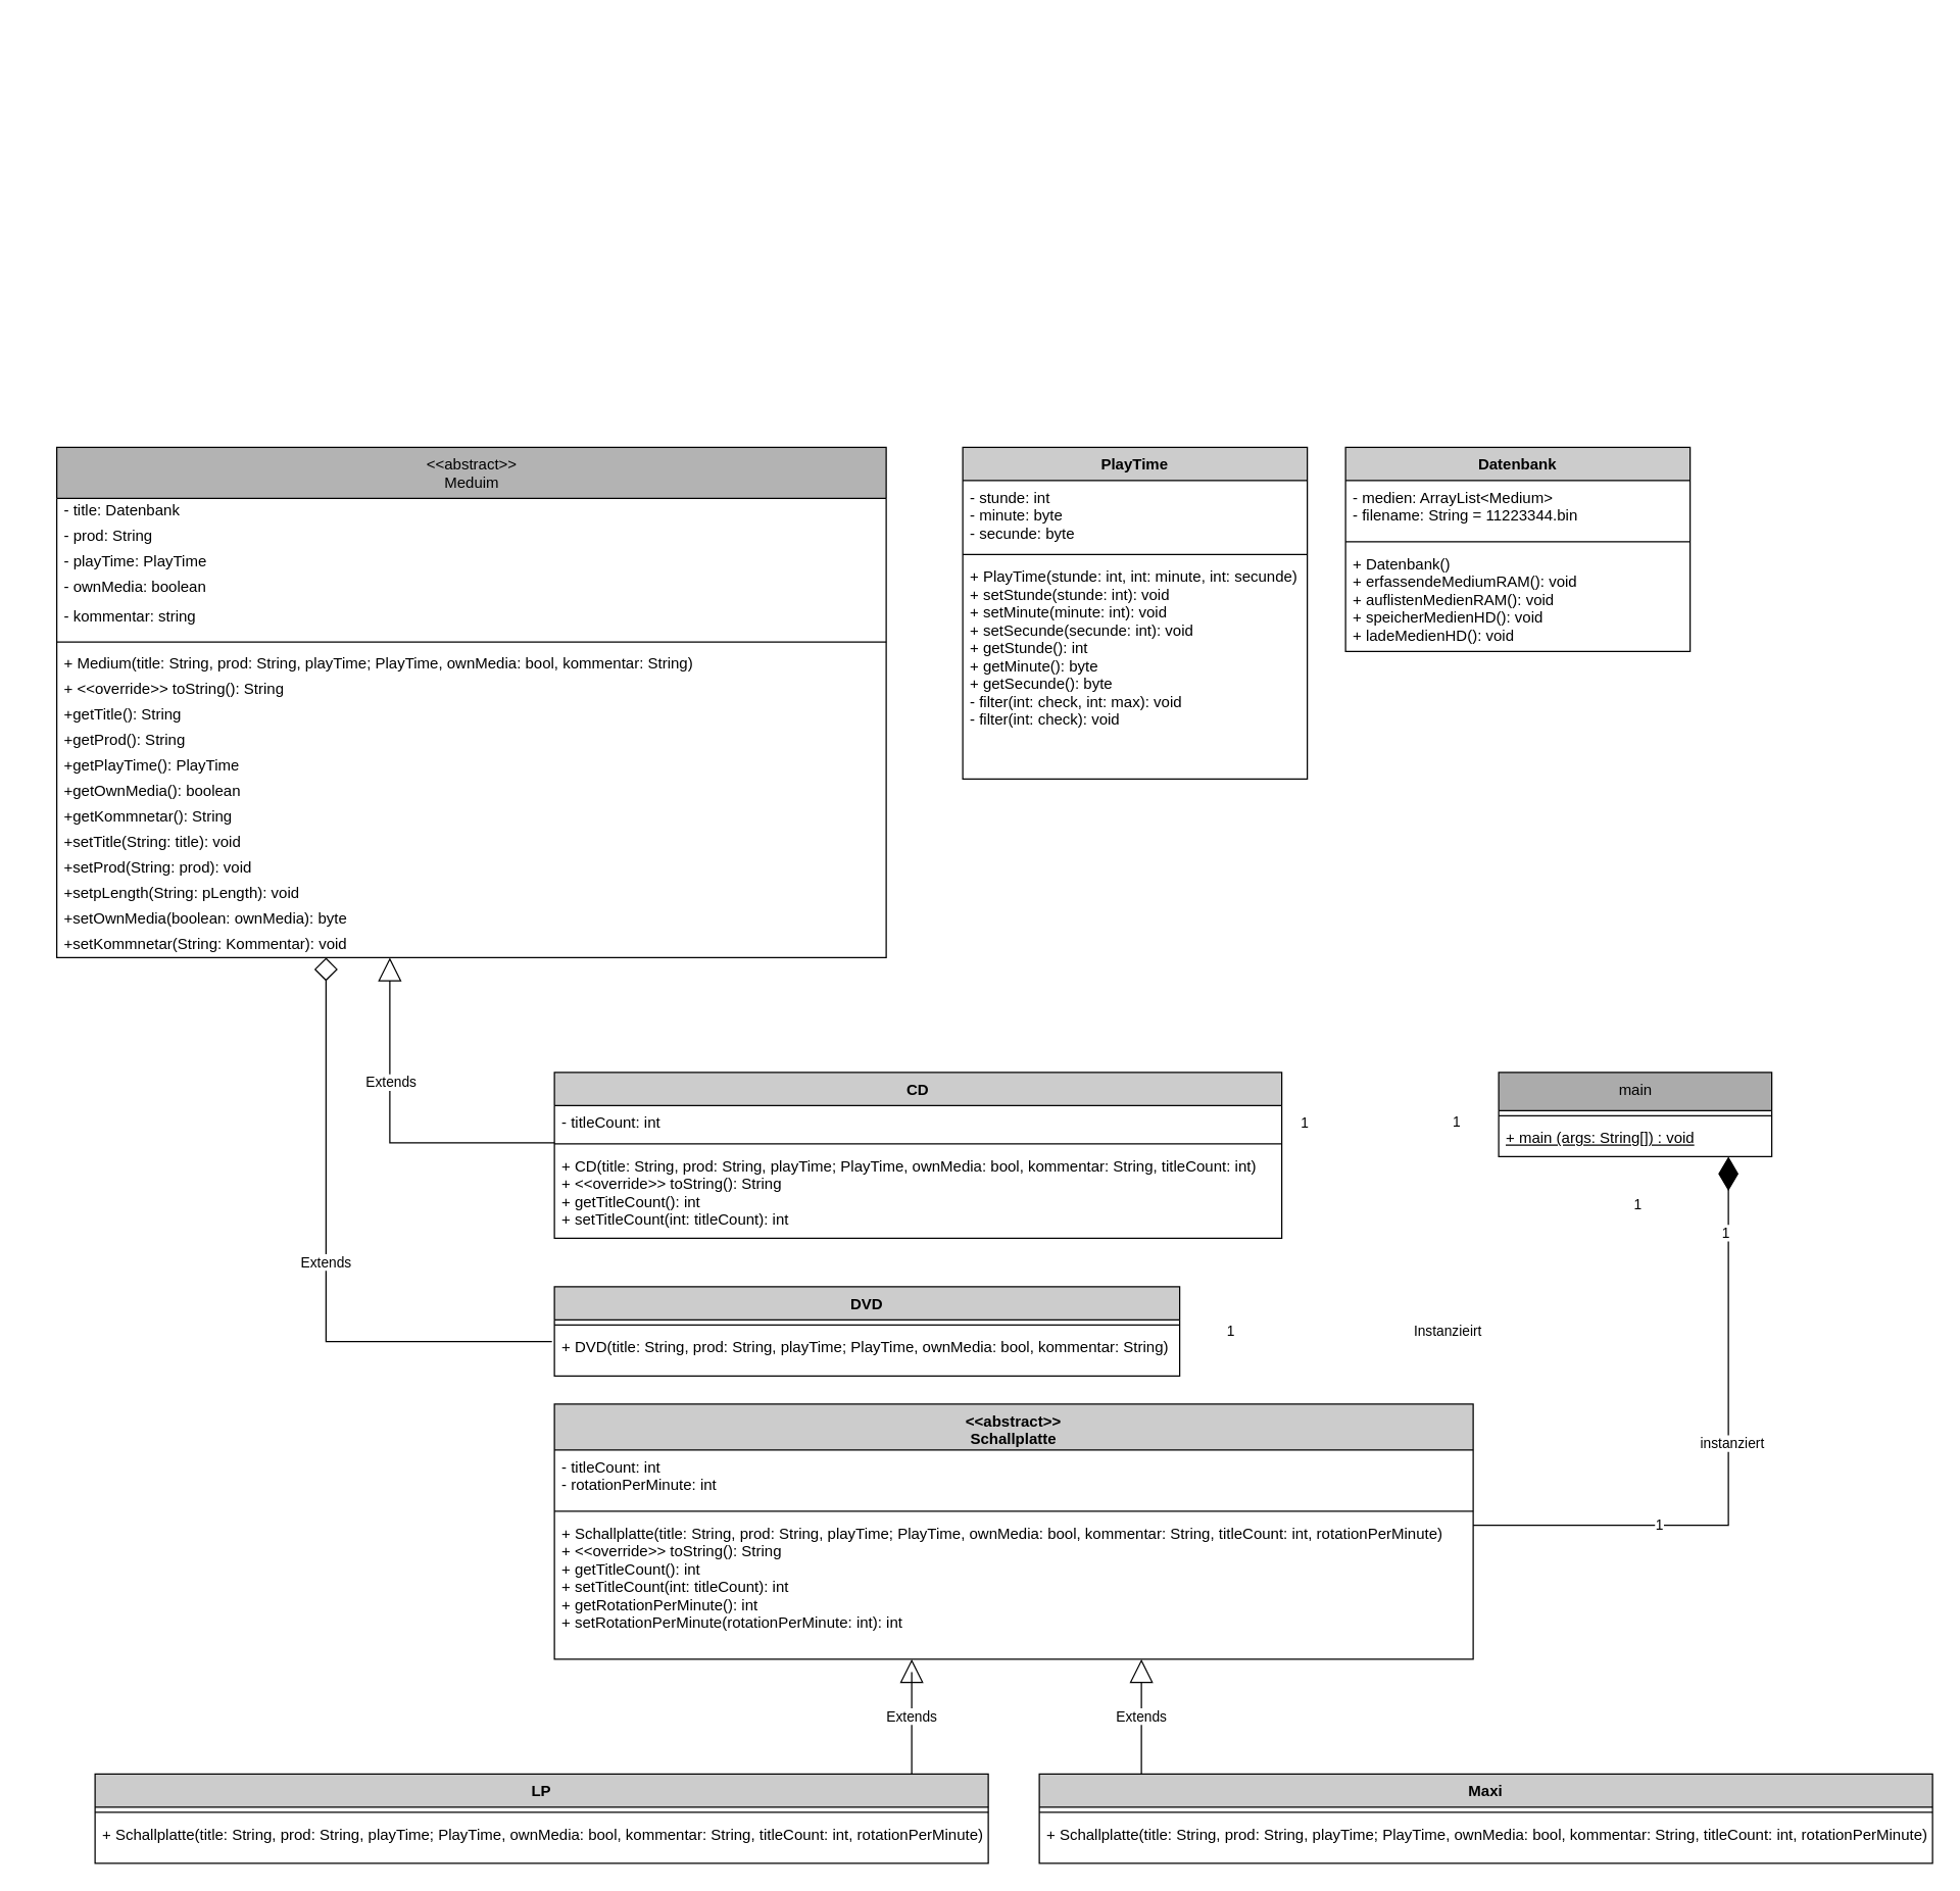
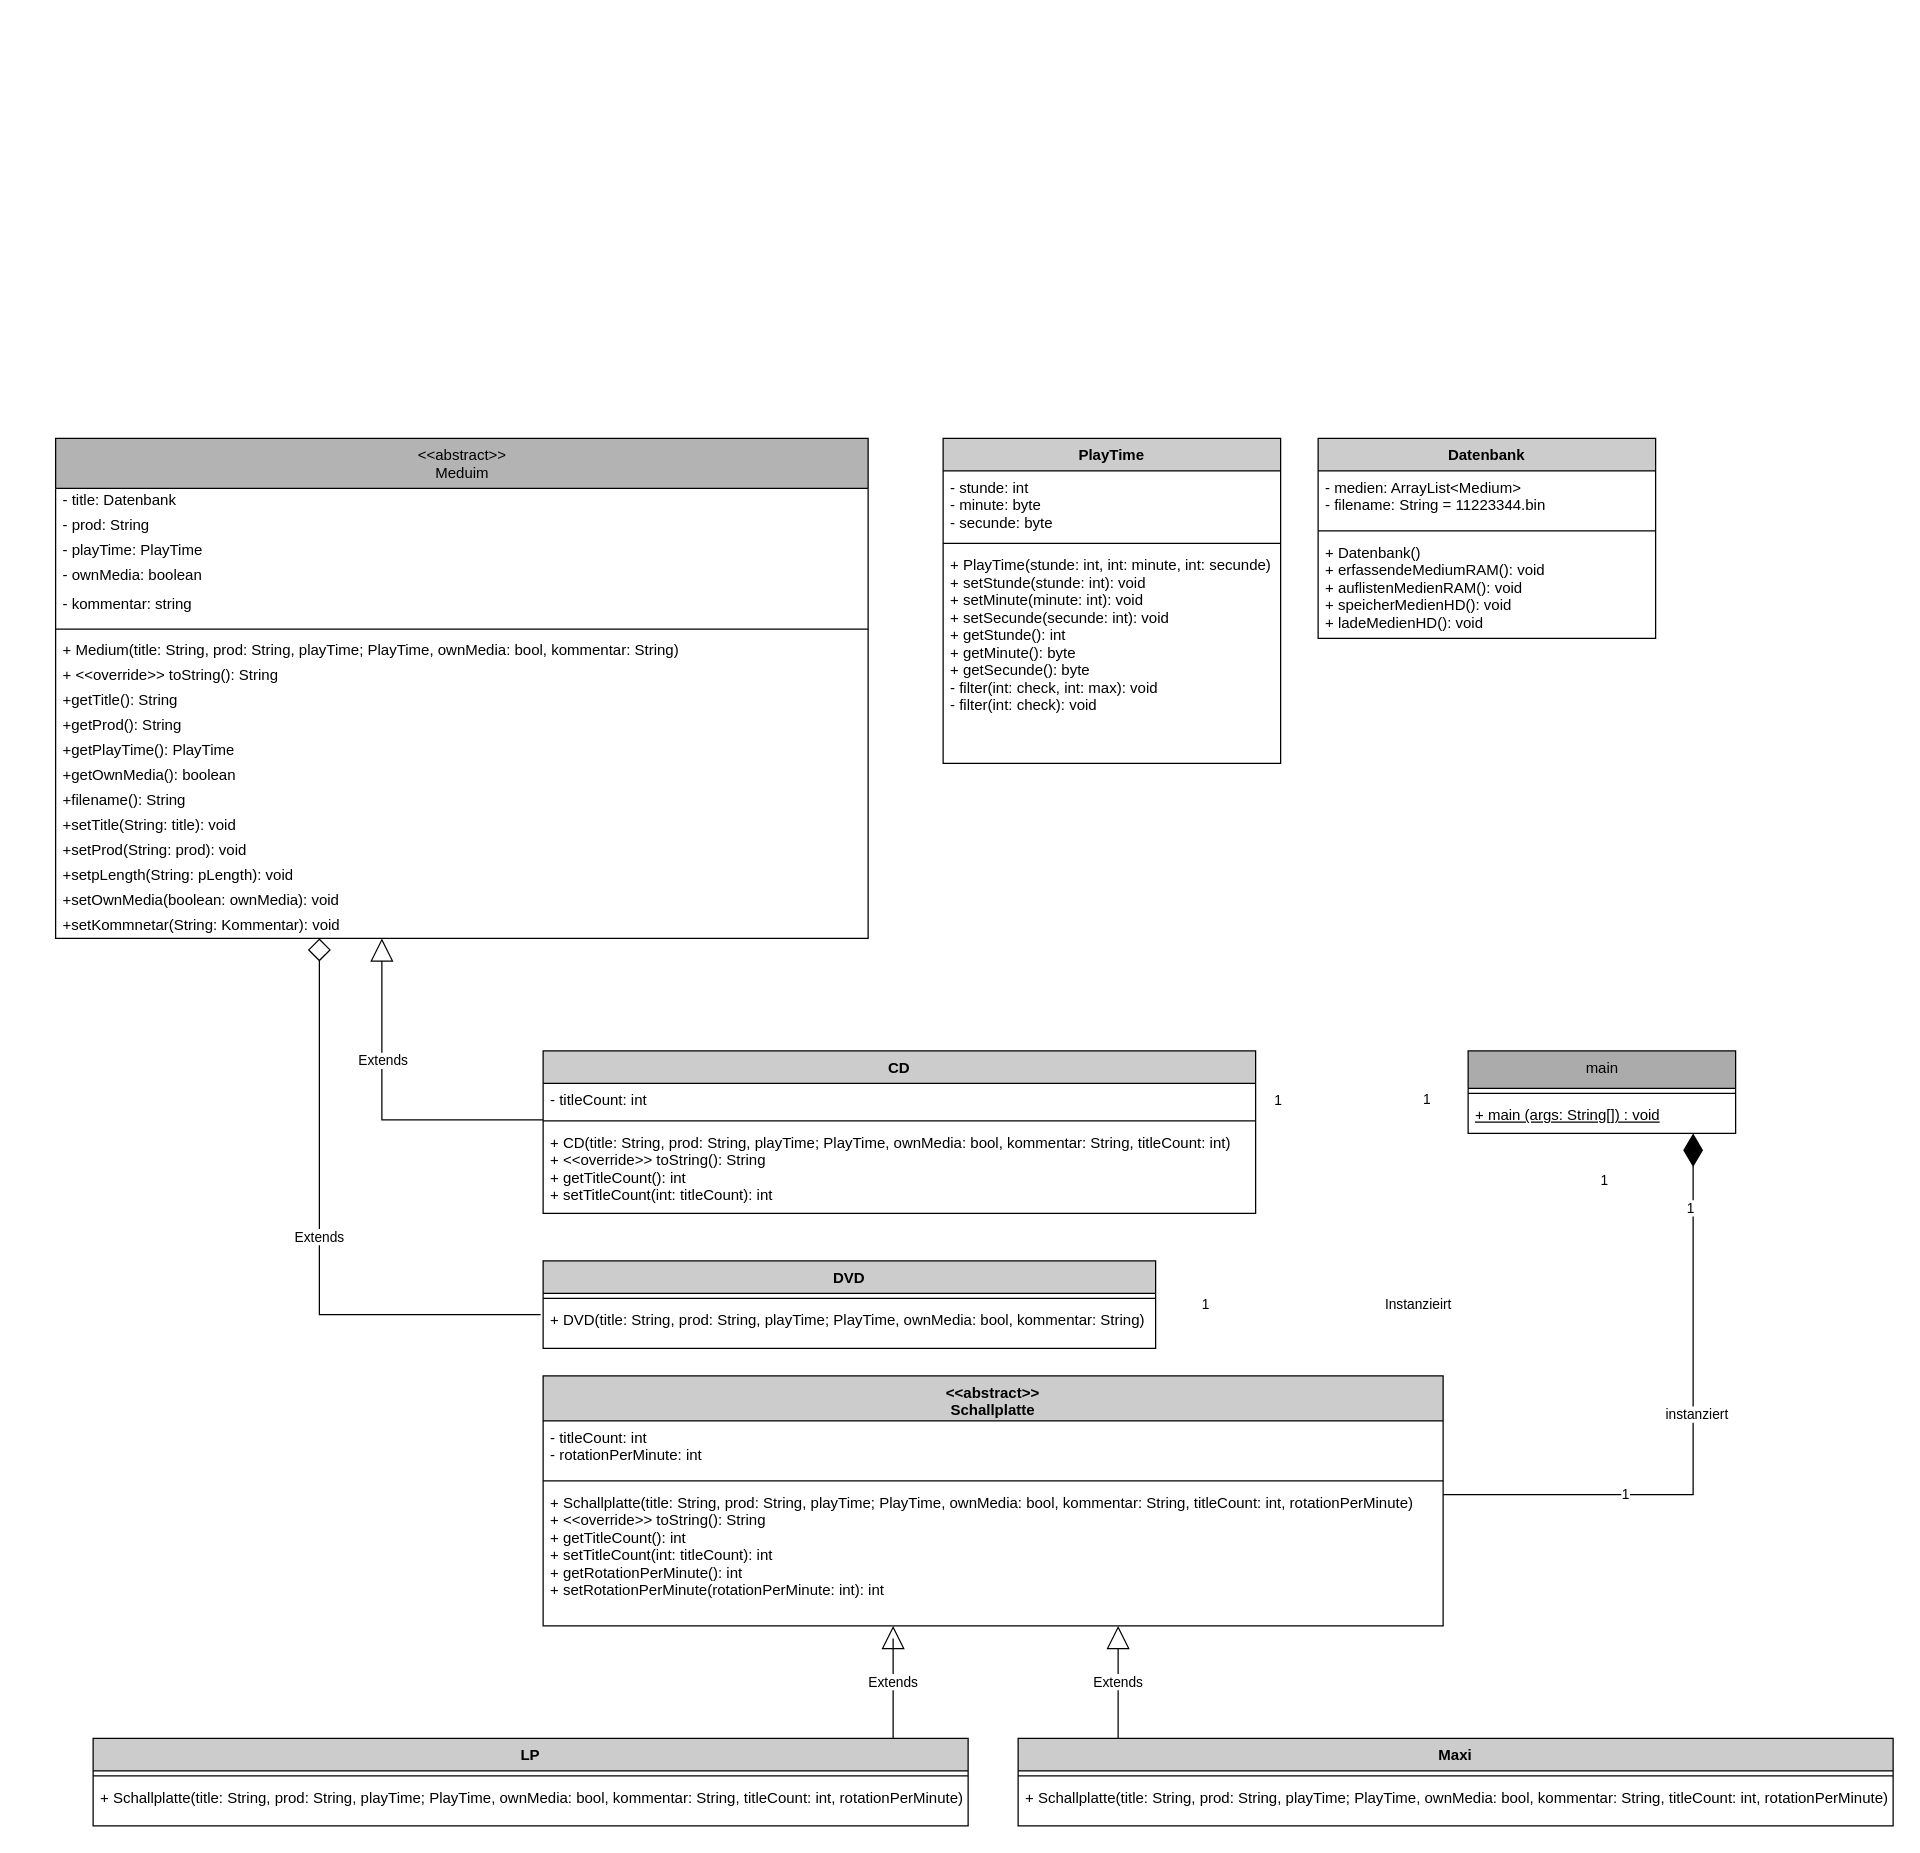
- <mxCell id="23" value="+getKommnetar(): String" style="text;html=1;strokeColor=none;fillColor=none;align=left;verticalAlign=middle;spacingLeft=4;spacingRight=4;overflow=hidden;rotatable=0;points=[[0,0.5],[1,0.5]];portConstraint=eastwest;" parent="10" vertex="1"><mxGeometry y="280" width="650" height="20" as="geometry" /></mxCell>
+ <mxCell id="23" value="+filename(): String" style="text;html=1;strokeColor=none;fillColor=none;align=left;verticalAlign=middle;spacingLeft=4;spacingRight=4;overflow=hidden;rotatable=0;points=[[0,0.5],[1,0.5]];portConstraint=eastwest;" parent="10" vertex="1"><mxGeometry y="280" width="650" height="20" as="geometry" /></mxCell>
- <mxCell id="27" value="+setOwnMedia(boolean: ownMedia): byte" style="text;html=1;strokeColor=none;fillColor=none;align=left;verticalAlign=middle;spacingLeft=4;spacingRight=4;overflow=hidden;rotatable=0;points=[[0,0.5],[1,0.5]];portConstraint=eastwest;" parent="10" vertex="1"><mxGeometry y="360" width="650" height="20" as="geometry" /></mxCell>
+ <mxCell id="27" value="+setOwnMedia(boolean: ownMedia): void" style="text;html=1;strokeColor=none;fillColor=none;align=left;verticalAlign=middle;spacingLeft=4;spacingRight=4;overflow=hidden;rotatable=0;points=[[0,0.5],[1,0.5]];portConstraint=eastwest;" parent="10" vertex="1"><mxGeometry y="360" width="650" height="20" as="geometry" /></mxCell>
